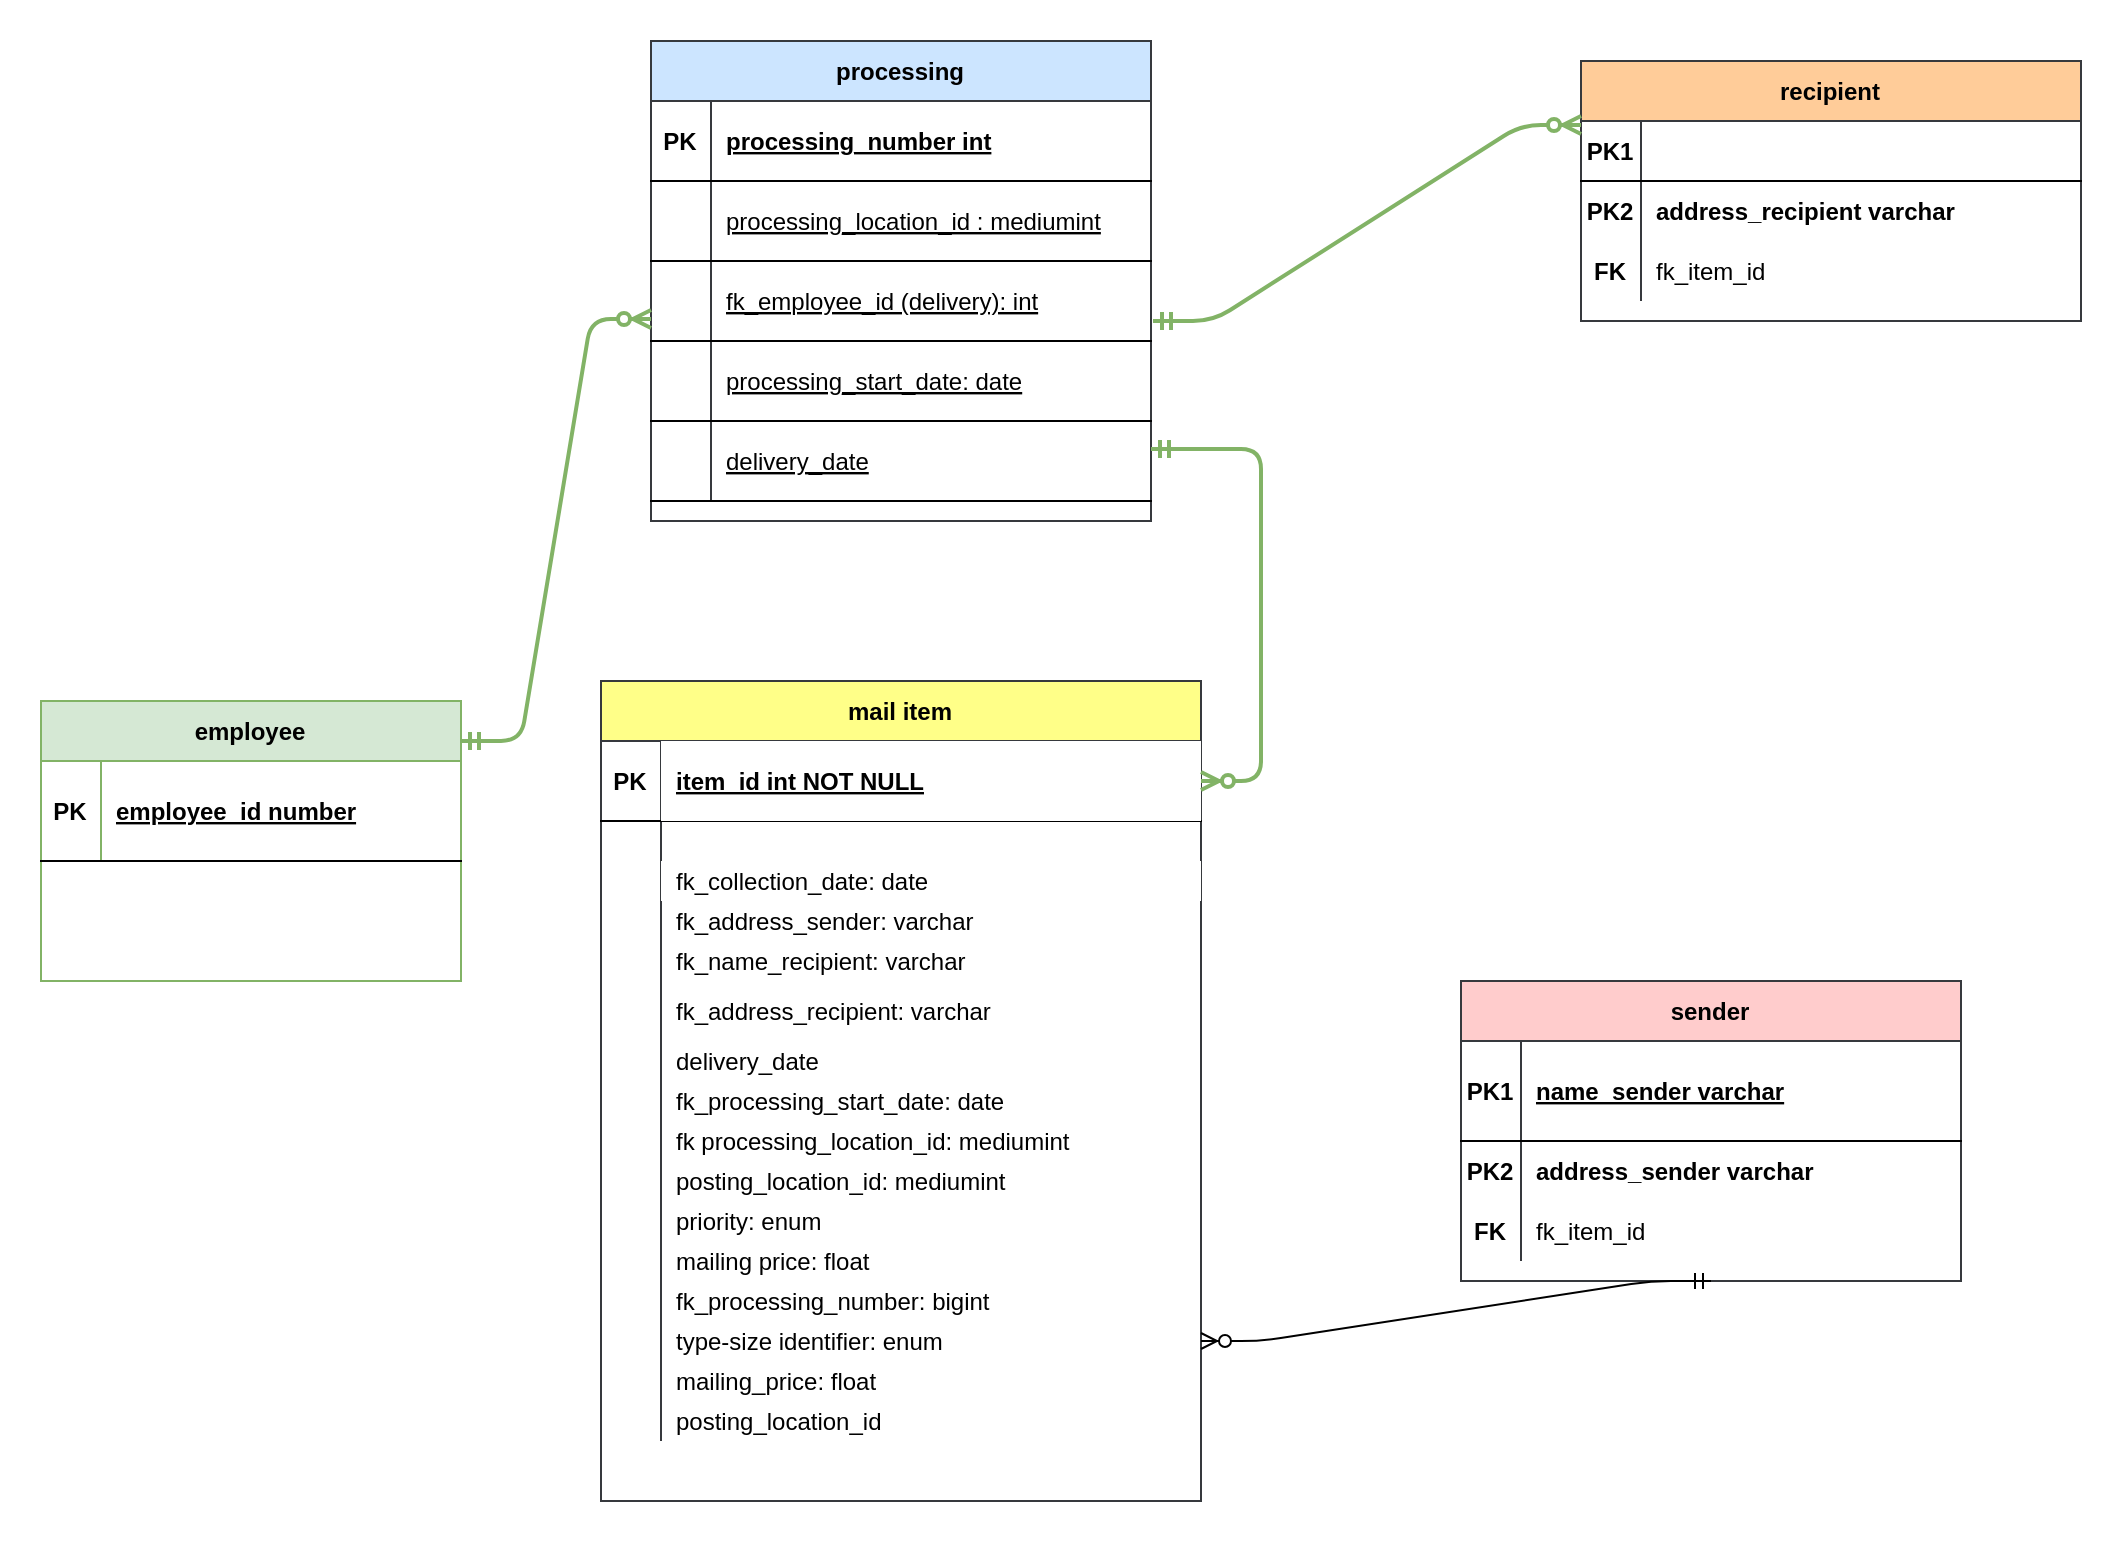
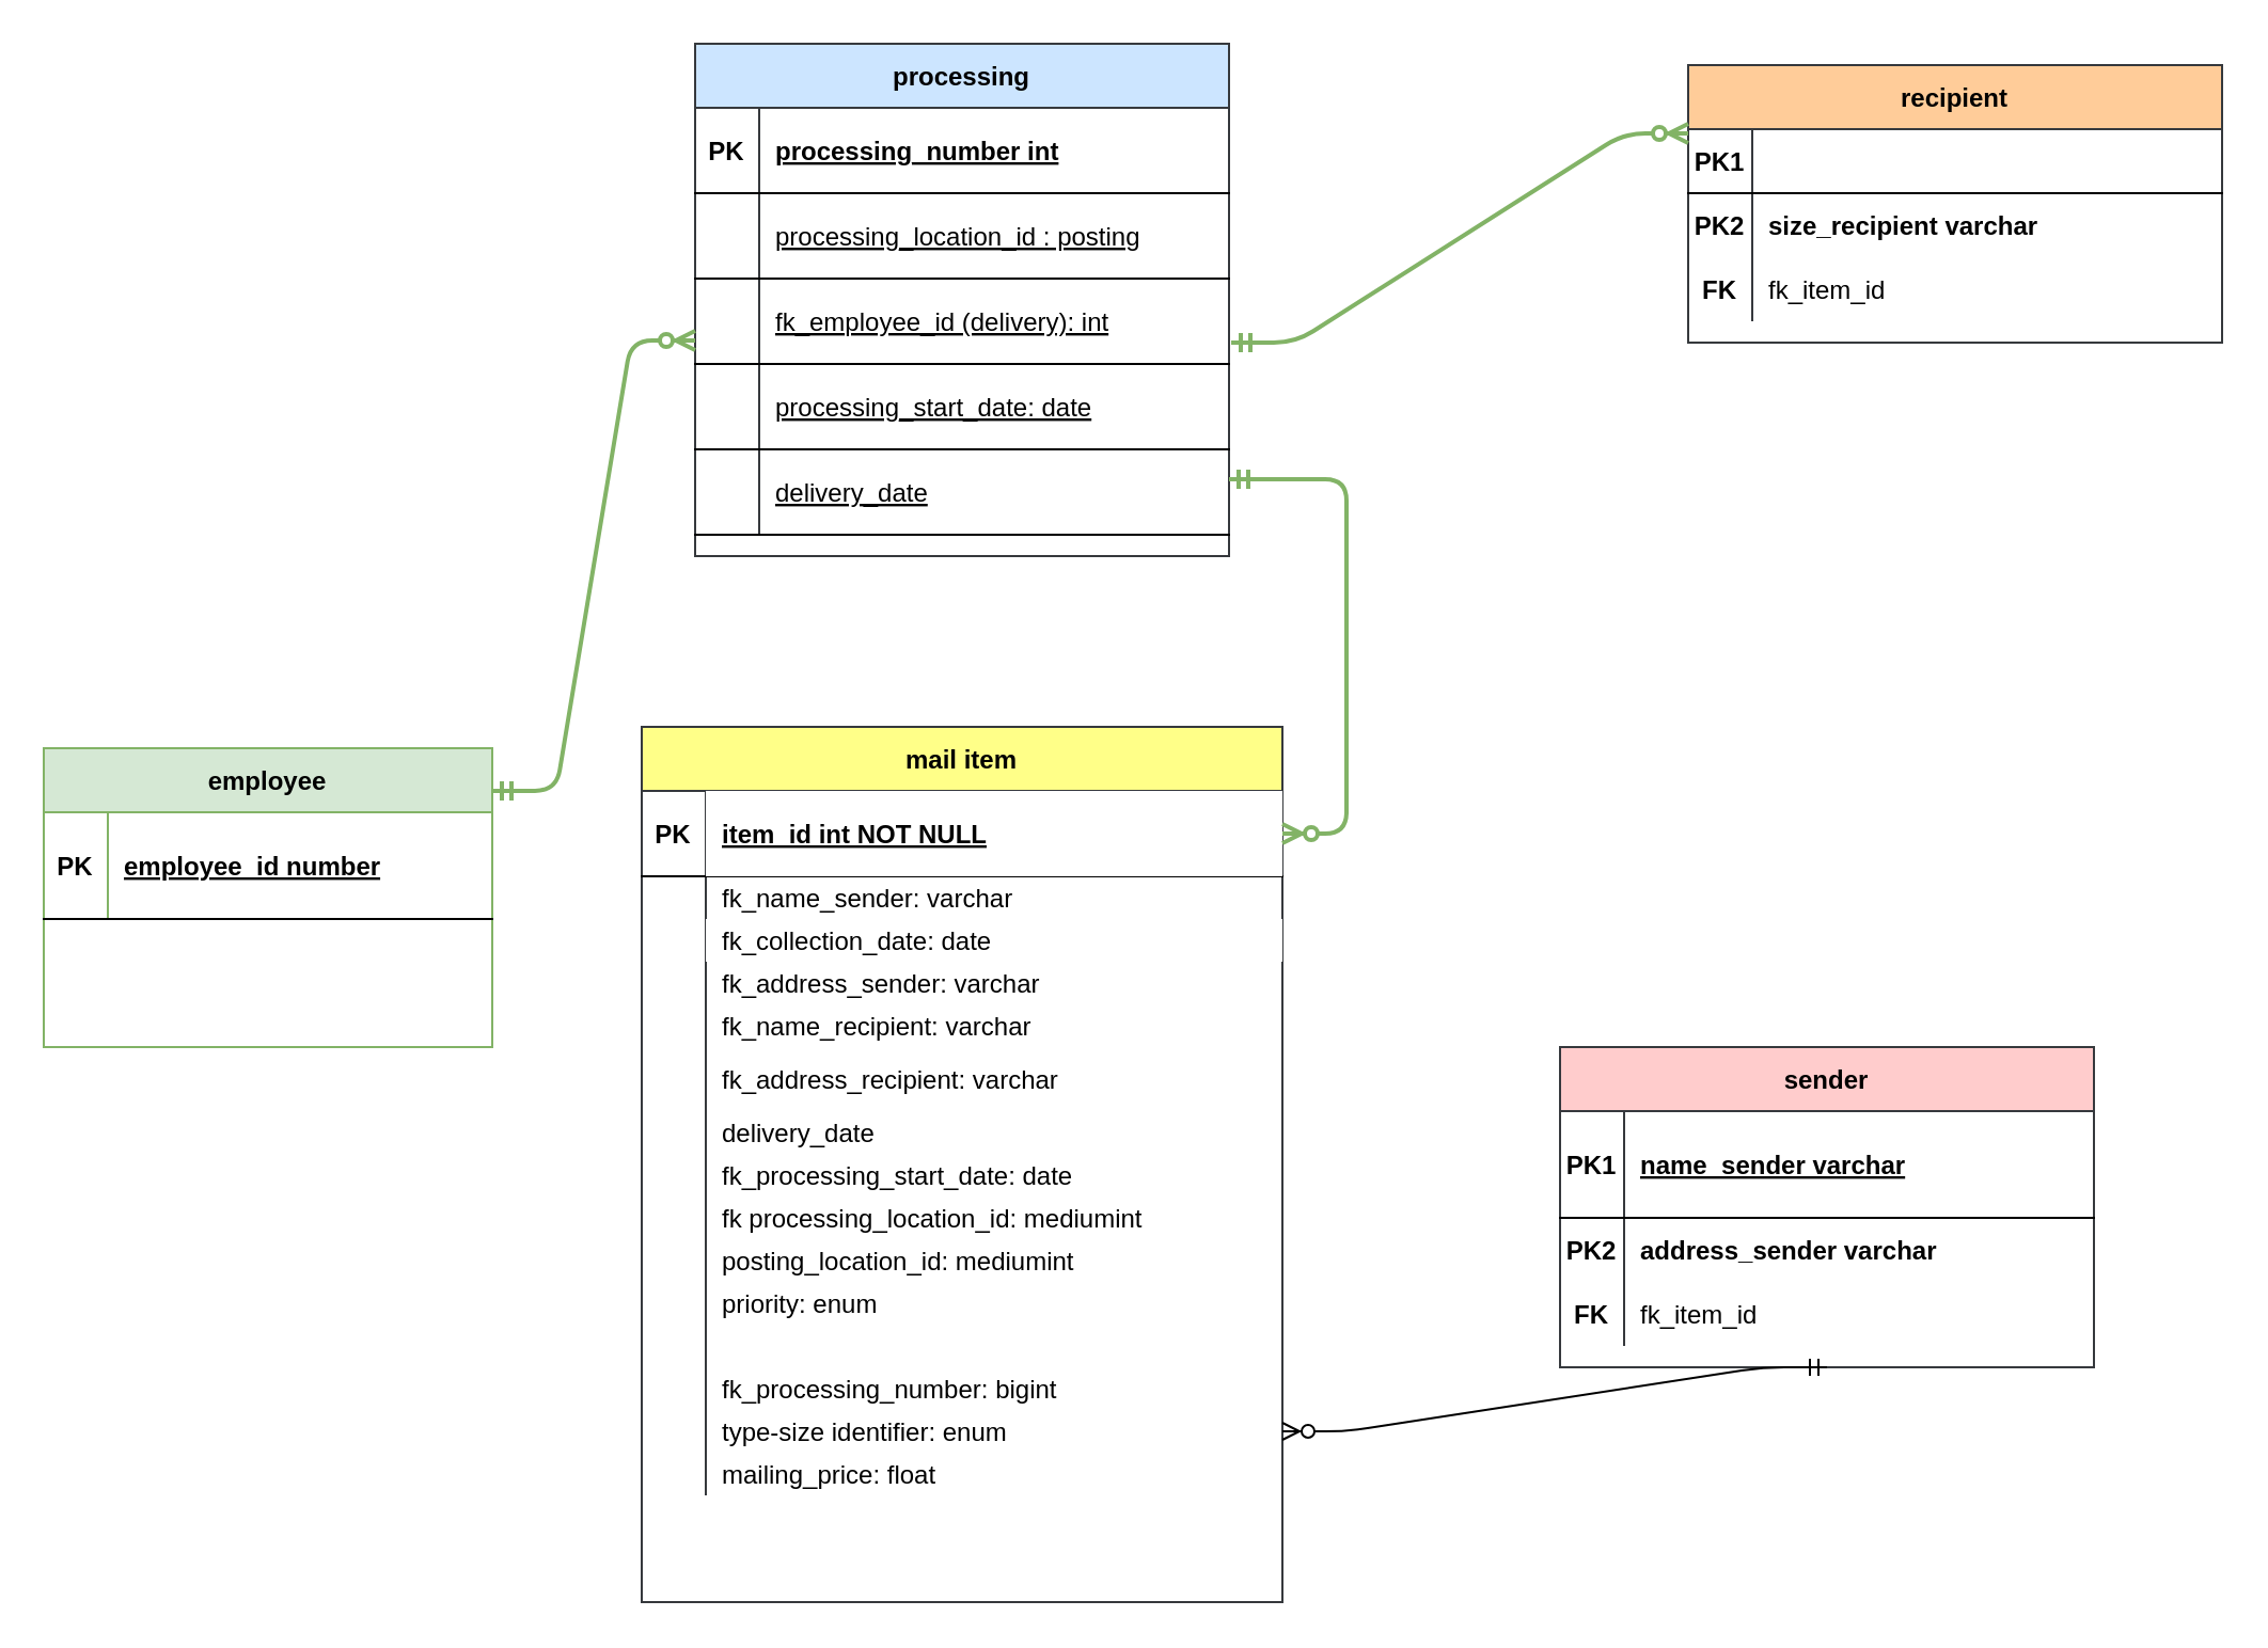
- <mxCell id="7" value="address_recipient varchar" style="shape=partialRectangle;overflow=hidden;connectable=0;fillColor=none;top=0;left=0;bottom=0;right=0;align=left;spacingLeft=6;fontStyle=1" parent="5" vertex="1"><mxGeometry x="30" width="220" height="30" as="geometry" /></mxCell>
+ <mxCell id="7" value="size_recipient varchar" style="shape=partialRectangle;overflow=hidden;connectable=0;fillColor=none;top=0;left=0;bottom=0;right=0;align=left;spacingLeft=6;fontStyle=1" parent="5" vertex="1"><mxGeometry x="30" width="220" height="30" as="geometry" /></mxCell>
- <mxCell id="17" value="processing_location_id : mediumint" style="shape=partialRectangle;overflow=hidden;connectable=0;fillColor=none;top=0;left=0;bottom=0;right=0;align=left;spacingLeft=6;fontStyle=4;" parent="15" vertex="1"><mxGeometry x="30" width="220" height="40" as="geometry" /></mxCell>
+ <mxCell id="17" value="processing_location_id : posting" style="shape=partialRectangle;overflow=hidden;connectable=0;fillColor=none;top=0;left=0;bottom=0;right=0;align=left;spacingLeft=6;fontStyle=4;" parent="15" vertex="1"><mxGeometry x="30" width="220" height="40" as="geometry" /></mxCell>
+ <mxCell id="47" value="fk_name_sender: varchar" style="shape=partialRectangle;overflow=hidden;connectable=0;fillColor=none;top=0;left=0;bottom=0;right=0;align=left;spacingLeft=6;strokeColor=#FFFF99;" parent="45" vertex="1"><mxGeometry x="30" width="270" height="20" as="geometry" /></mxCell>
- <mxCell id="77" value="mailing price: float" style="shape=partialRectangle;overflow=hidden;connectable=0;fillColor=none;top=0;left=0;bottom=0;right=0;align=left;spacingLeft=6;" parent="75" vertex="1"><mxGeometry x="30" width="270" height="20" as="geometry" /></mxCell>
- <mxCell id="89" value="posting_location_id" style="shape=partialRectangle;overflow=hidden;connectable=0;fillColor=none;top=0;left=0;bottom=0;right=0;align=left;spacingLeft=6;strokeColor=#FFFF99;" parent="87" vertex="1"><mxGeometry x="30" width="270" height="20" as="geometry" /></mxCell>
